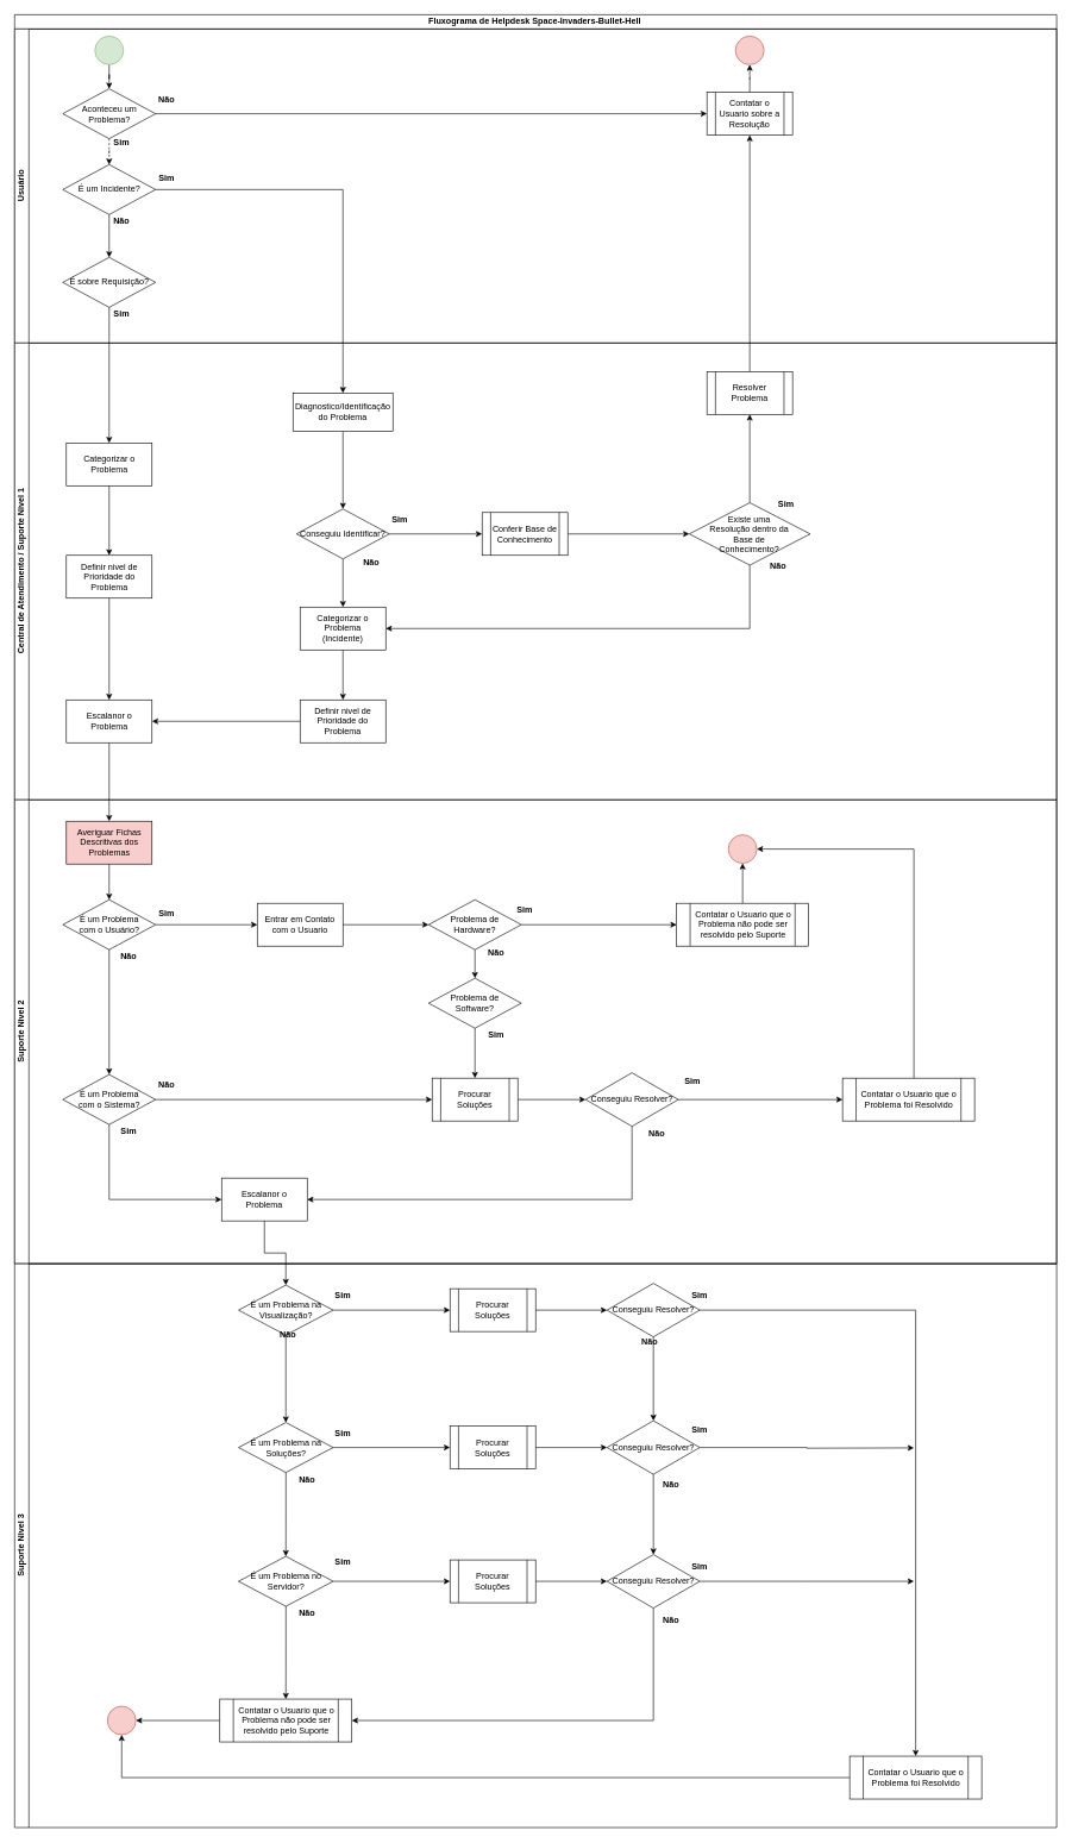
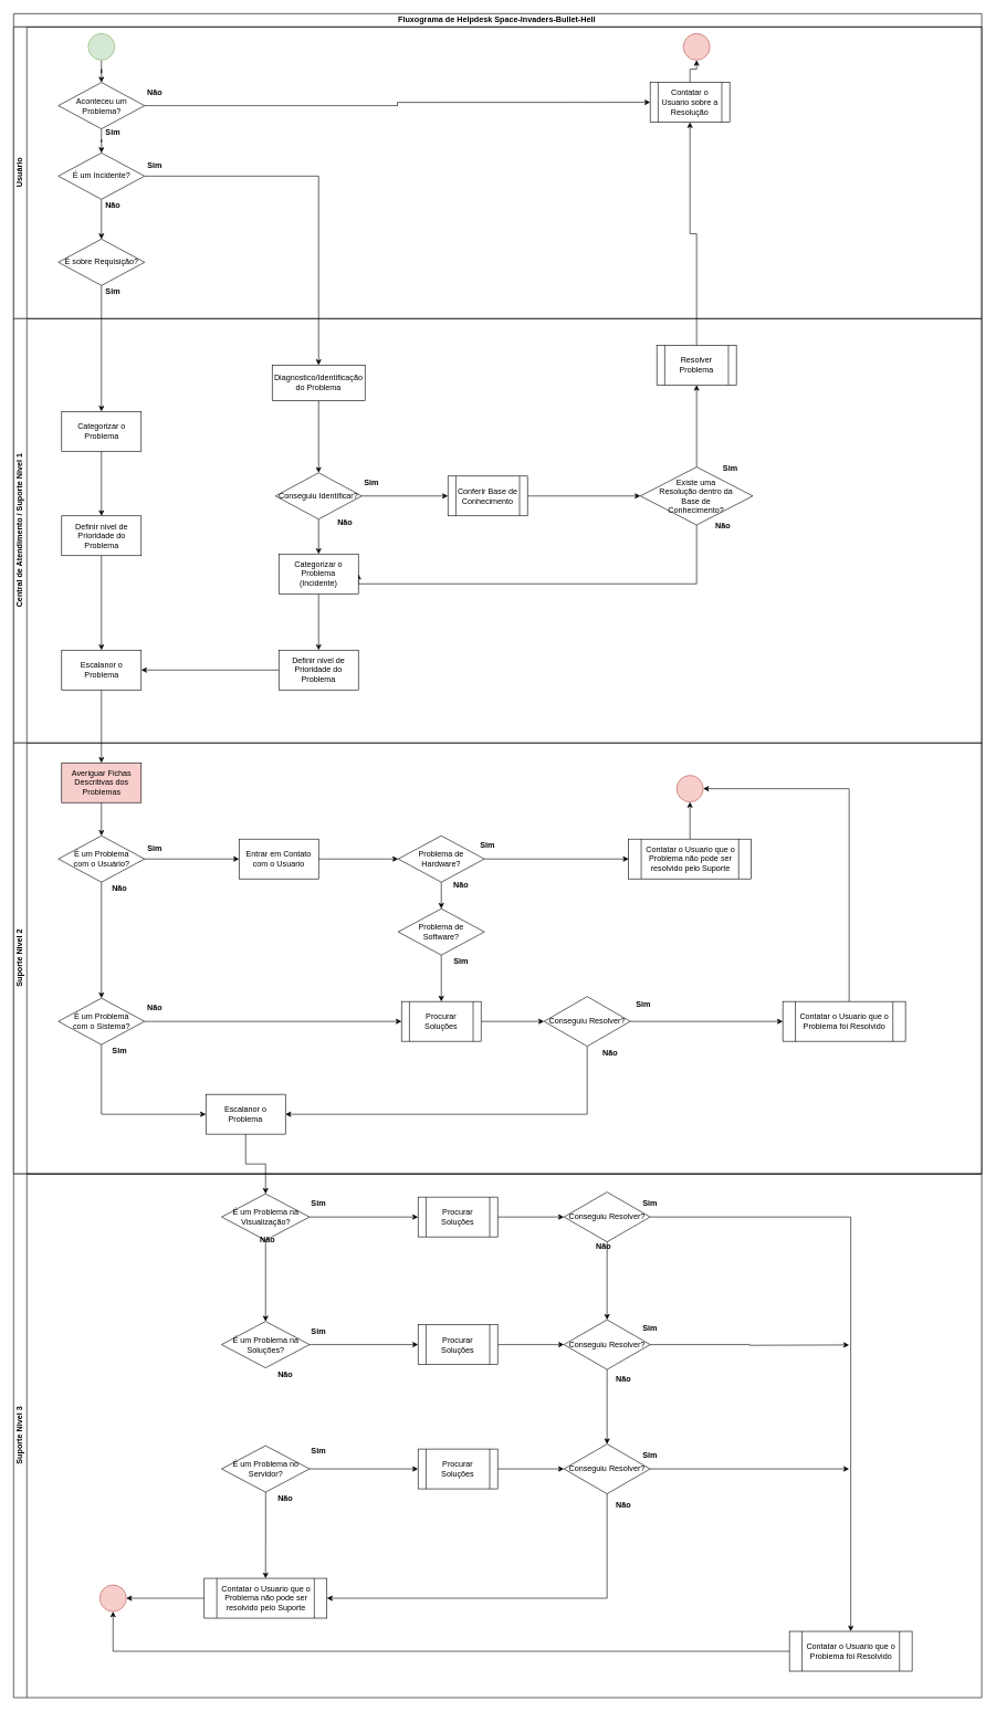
- <mxCell id="19" value="Contatar o Usuario sobre a Resolução" style="shape=process;whiteSpace=wrap;html=1;backgroundOutline=1;" vertex="1" parent="6"><mxGeometry x="970" y="88.75" width="120" height="60" as="geometry" /></mxCell>
+ <mxCell id="19" value="Contatar o Usuario sobre a Resolução" style="shape=process;whiteSpace=wrap;html=1;backgroundOutline=1;" vertex="1" parent="6"><mxGeometry x="960" y="83.75" width="120" height="60" as="geometry" /></mxCell>
- <mxCell id="9" style="edgeStyle=orthogonalEdgeStyle;rounded=0;orthogonalLoop=1;jettySize=auto;html=1;entryX=0.5;entryY=0;entryDx=0;entryDy=0;dashed=1;" edge="1" parent="6" source="11" target="13"><mxGeometry relative="1" as="geometry" /></mxCell>
+ <mxCell id="9" style="edgeStyle=orthogonalEdgeStyle;rounded=0;orthogonalLoop=1;jettySize=auto;html=1;entryX=0.5;entryY=0;entryDx=0;entryDy=0;" edge="1" parent="6" source="11" target="13"><mxGeometry relative="1" as="geometry" /></mxCell>
- <mxCell id="40" value="Categorizar o Problema&lt;br&gt;(Incidente)" style="whiteSpace=wrap;html=1;" vertex="1" parent="23"><mxGeometry x="400" y="370" width="120" height="60" as="geometry" /></mxCell>
+ <mxCell id="40" value="Categorizar o Problema&lt;br&gt;(Incidente)" style="whiteSpace=wrap;html=1;" vertex="1" parent="23"><mxGeometry x="400" y="355" width="120" height="60" as="geometry" /></mxCell>
- <mxCell id="89" style="edgeStyle=orthogonalEdgeStyle;rounded=0;orthogonalLoop=1;jettySize=auto;html=1;entryX=0.5;entryY=0;entryDx=0;entryDy=0;" edge="1" parent="85" source="91" target="88"><mxGeometry relative="1" as="geometry" /></mxCell>
